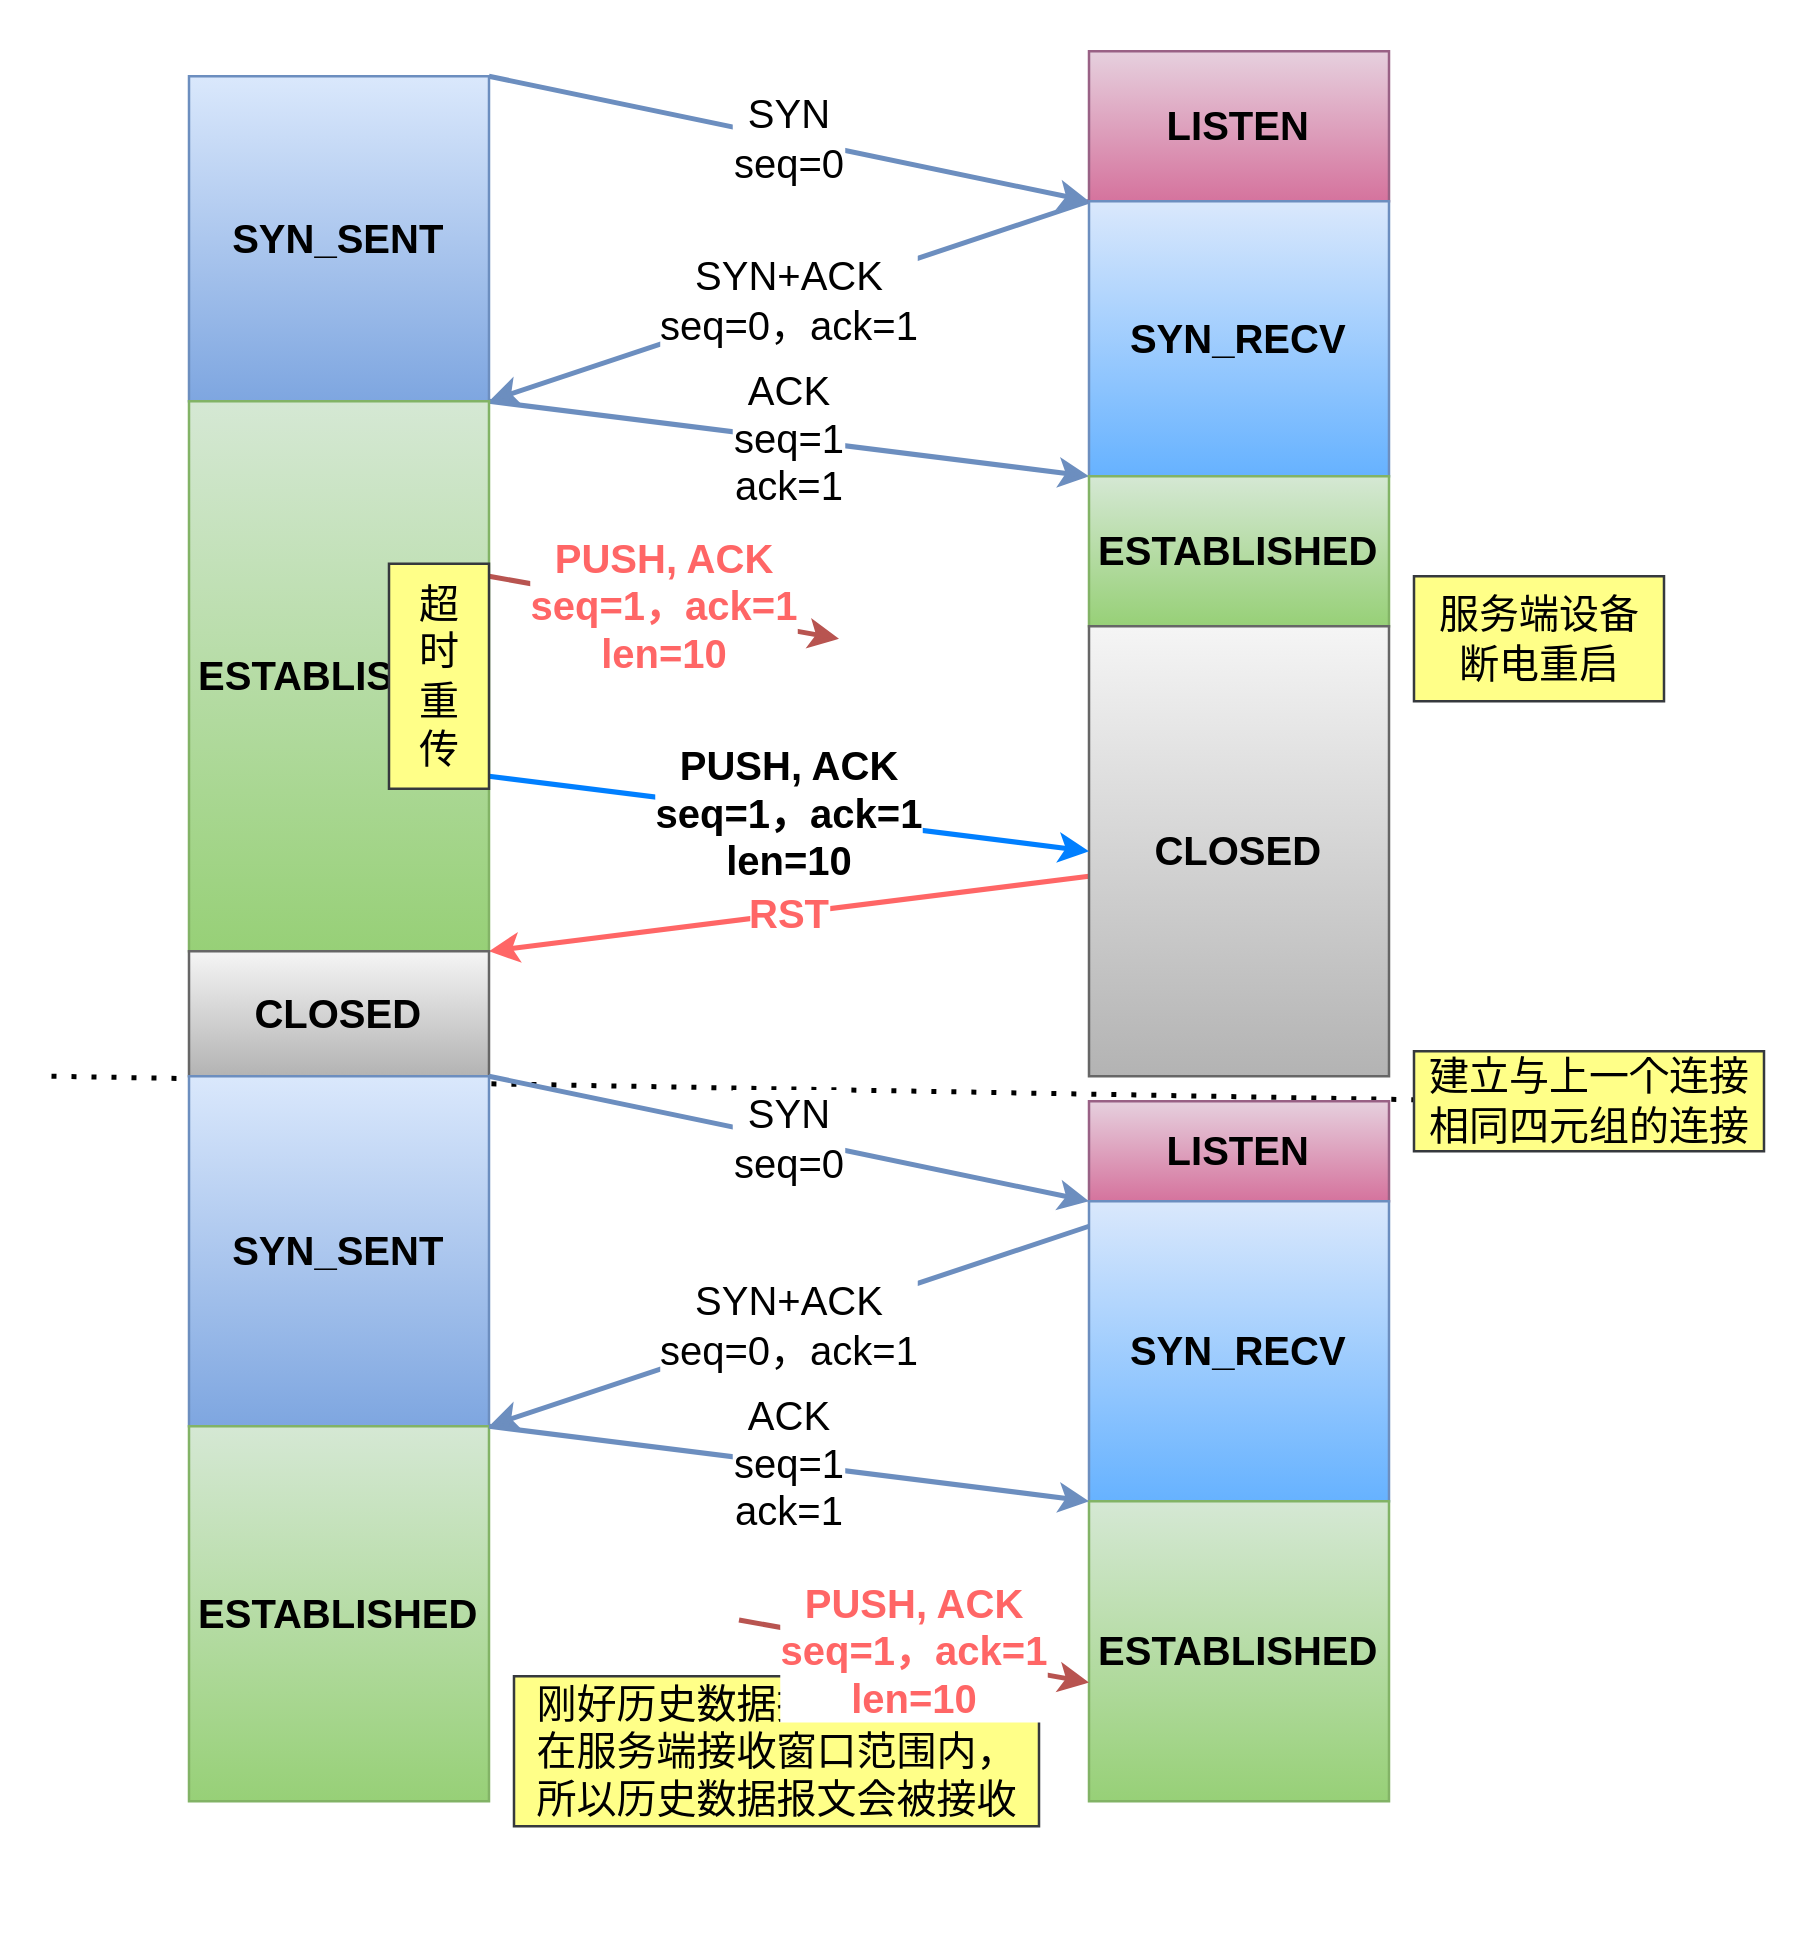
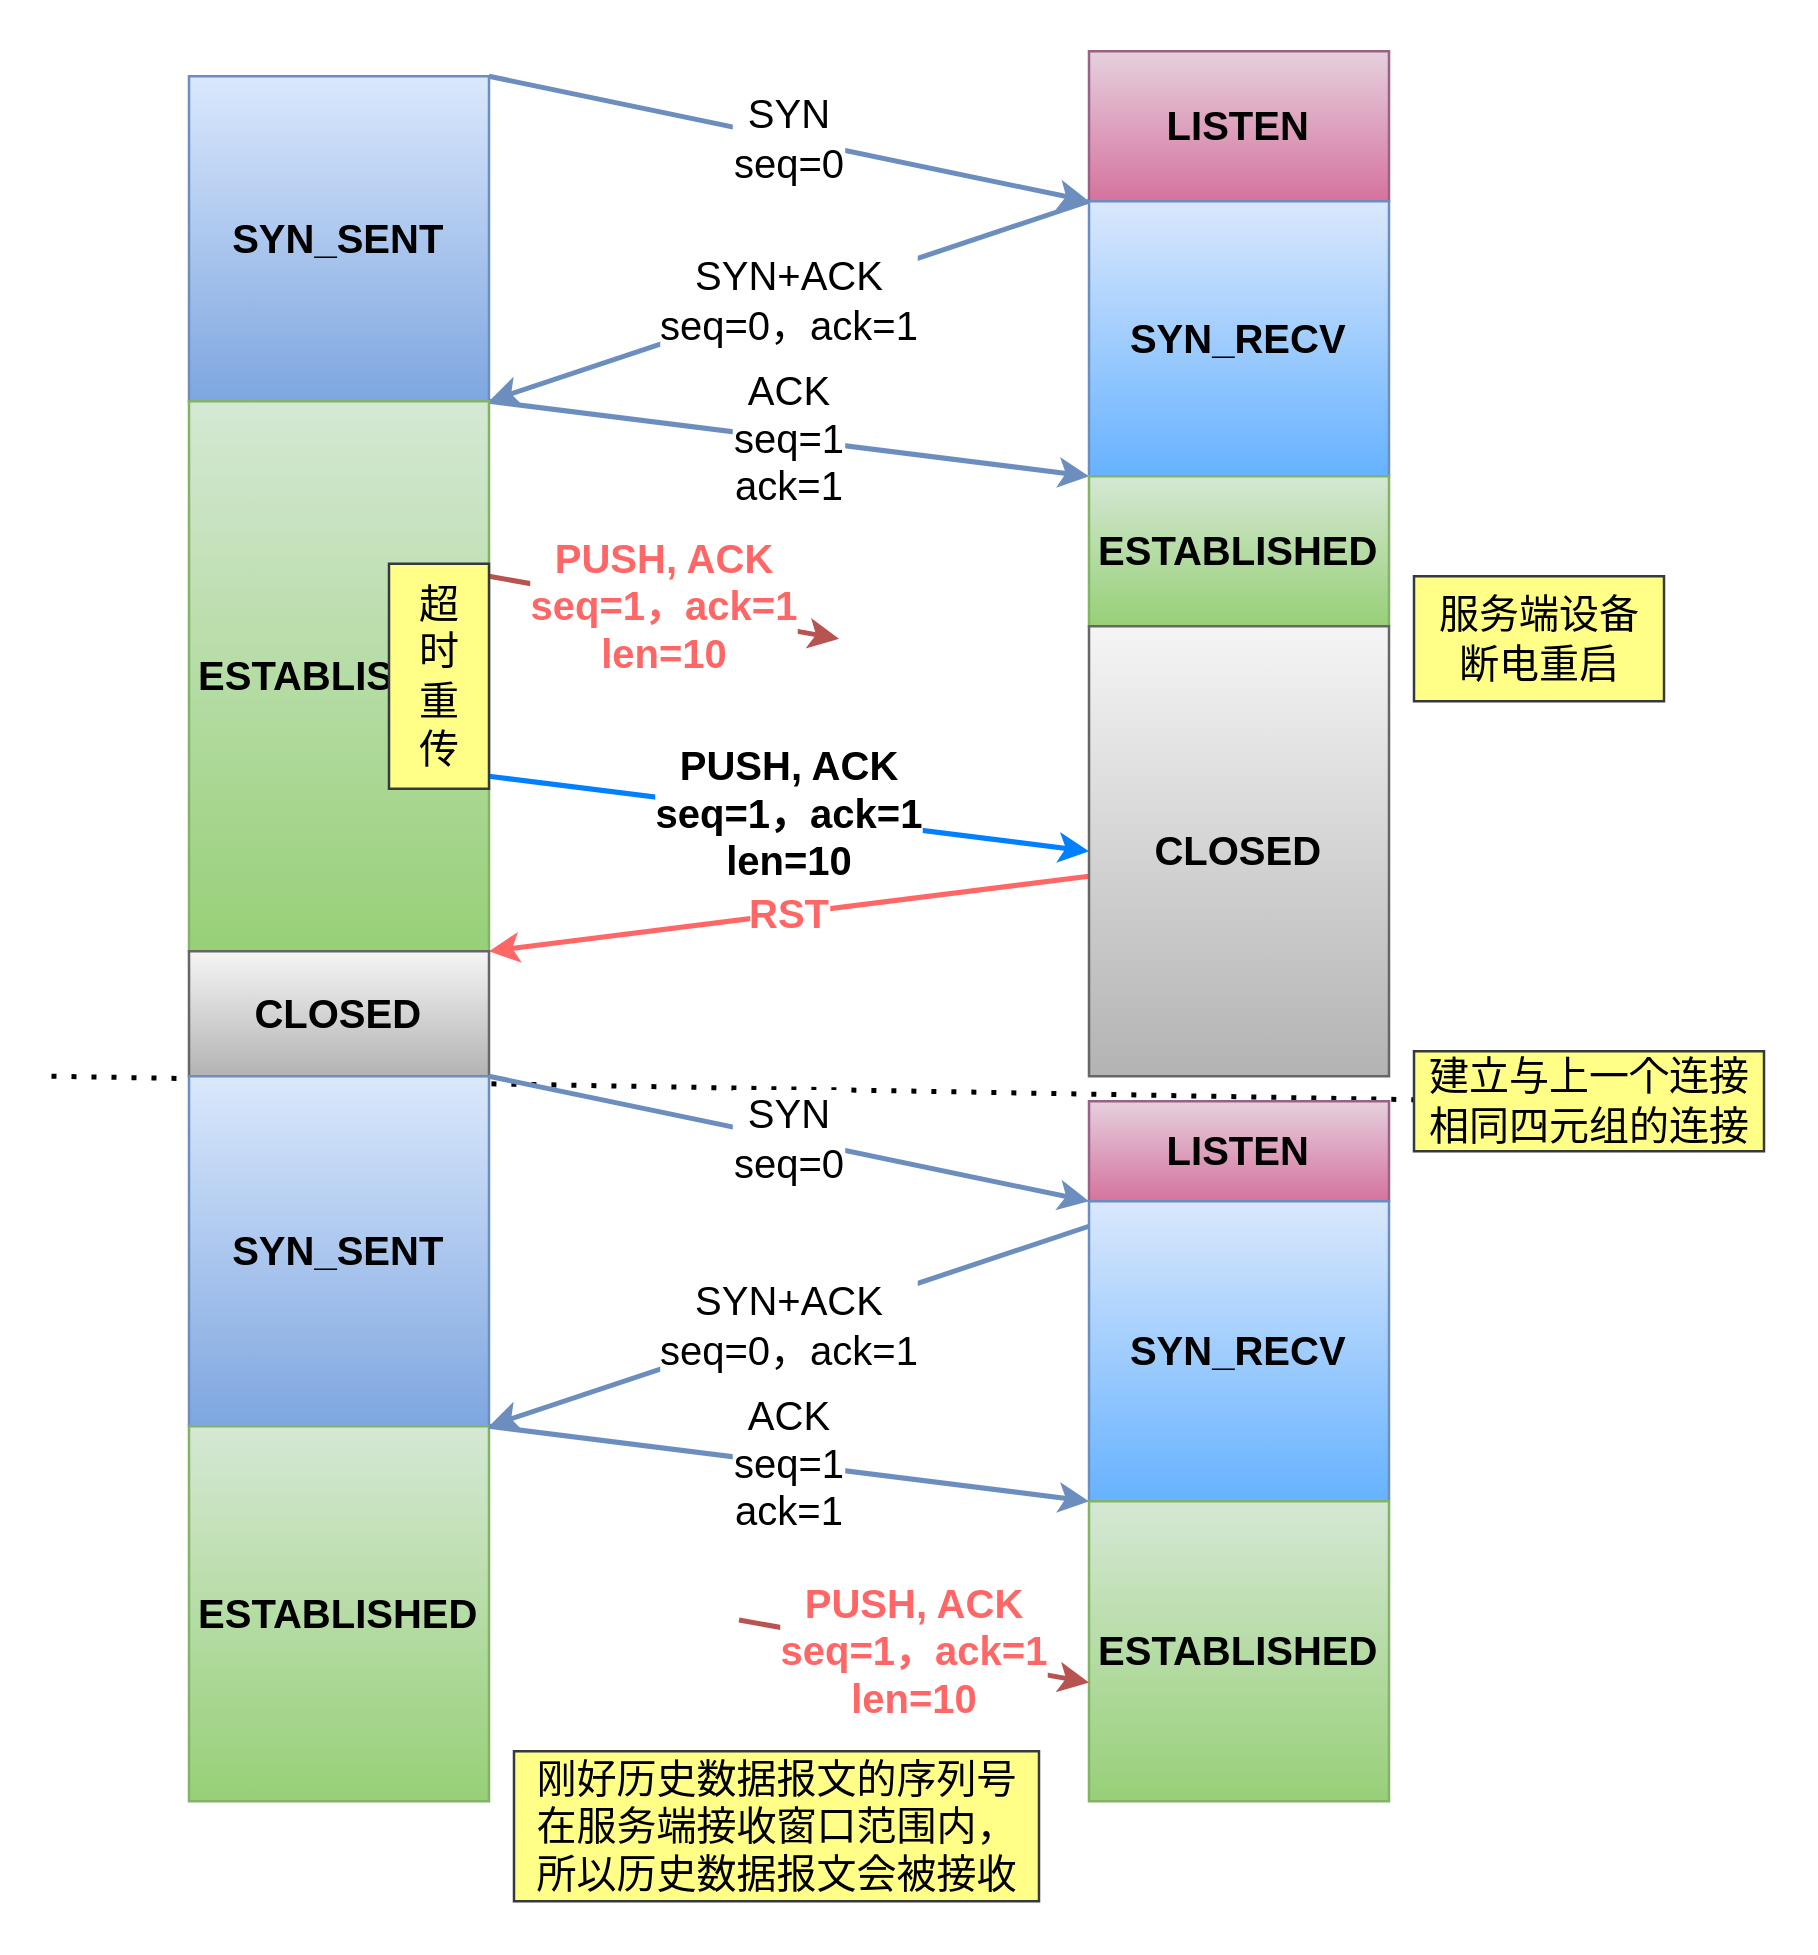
- <mxCell id="23" value="刚好历史数据报文的序列号&lt;br&gt;在服务端接收窗口范围内，&lt;br&gt;所以历史数据报文会被接收" style="text;html=1;align=center;verticalAlign=middle;resizable=0;points=[];autosize=1;strokeColor=#36393d;fillColor=#ffff88;fontSize=16;fontFamily=Helvetica;" parent="1" vertex="1"><mxGeometry x="205" y="670" width="210" height="60" as="geometry" /></mxCell>
+ <mxCell id="23" value="刚好历史数据报文的序列号&lt;br&gt;在服务端接收窗口范围内，&lt;br&gt;所以历史数据报文会被接收" style="text;html=1;align=center;verticalAlign=middle;resizable=0;points=[];autosize=1;strokeColor=#36393d;fillColor=#ffff88;fontSize=16;fontFamily=Helvetica;" parent="1" vertex="1"><mxGeometry x="205" y="700" width="210" height="60" as="geometry" /></mxCell>
